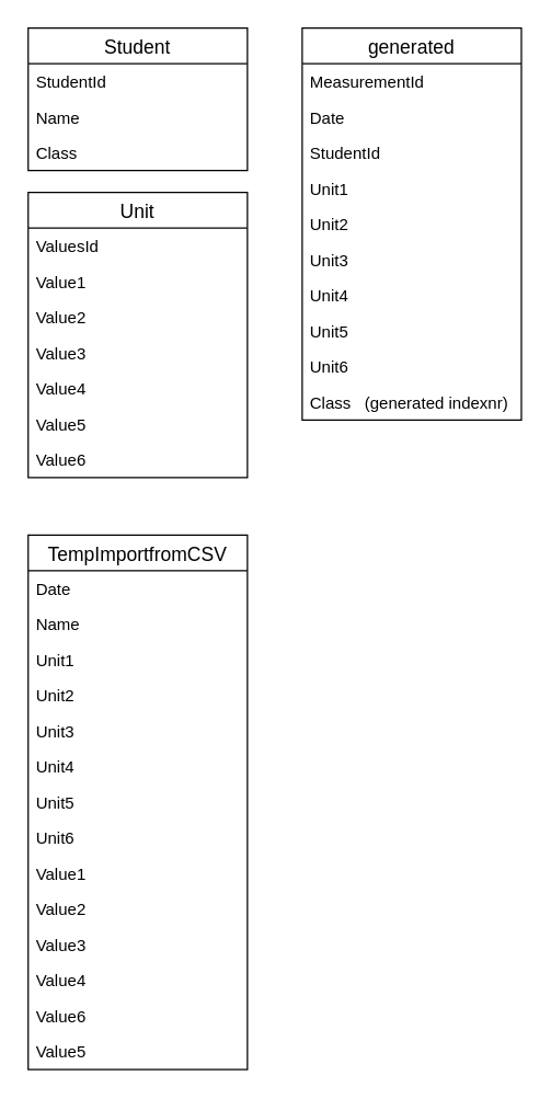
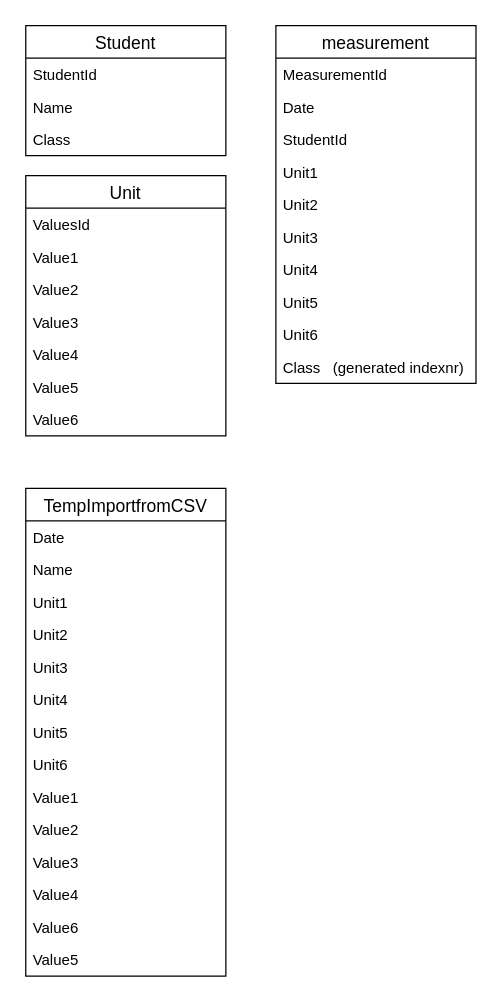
- <mxCell id="6" value="generated" style="swimlane;fontStyle=0;childLayout=stackLayout;horizontal=1;startSize=26;horizontalStack=0;resizeParent=1;resizeParentMax=0;resizeLast=0;collapsible=1;marginBottom=0;align=center;fontSize=14;" parent="1" vertex="1"><mxGeometry x="220" y="20" width="160" height="286" as="geometry" /></mxCell>
+ <mxCell id="6" value="measurement" style="swimlane;fontStyle=0;childLayout=stackLayout;horizontal=1;startSize=26;horizontalStack=0;resizeParent=1;resizeParentMax=0;resizeLast=0;collapsible=1;marginBottom=0;align=center;fontSize=14;" parent="1" vertex="1"><mxGeometry x="220" y="20" width="160" height="286" as="geometry" /></mxCell>
